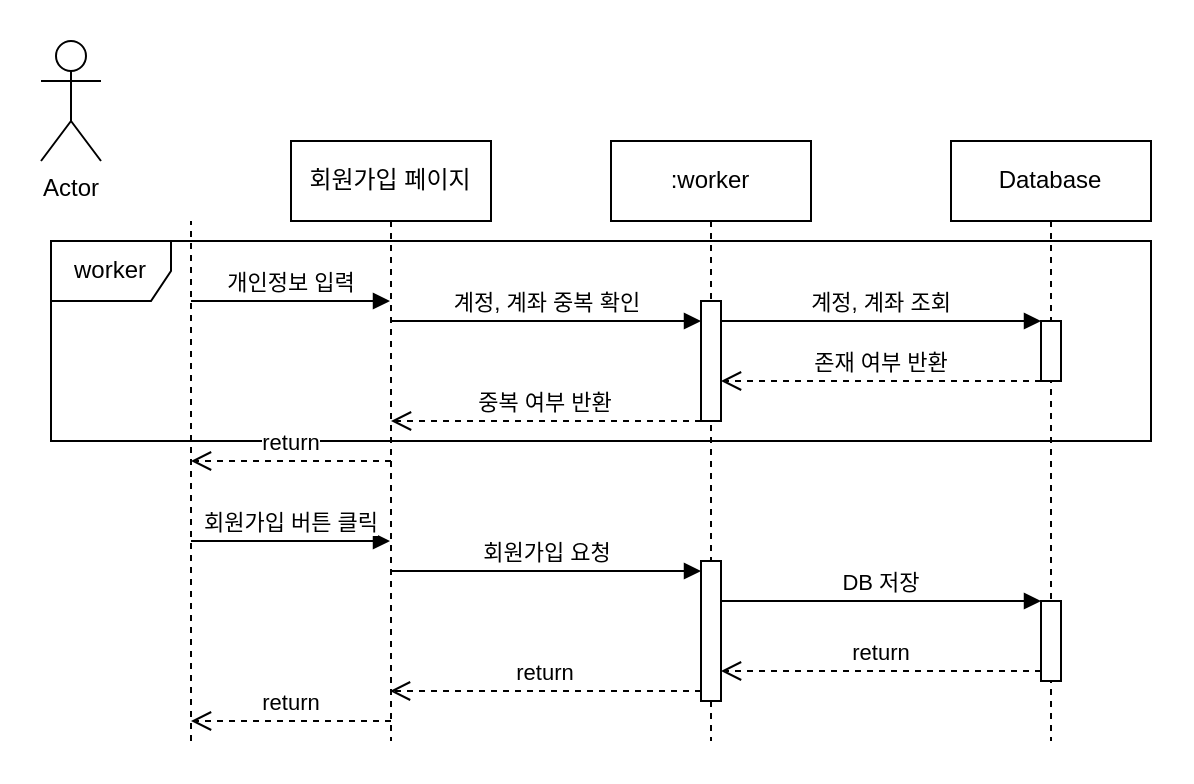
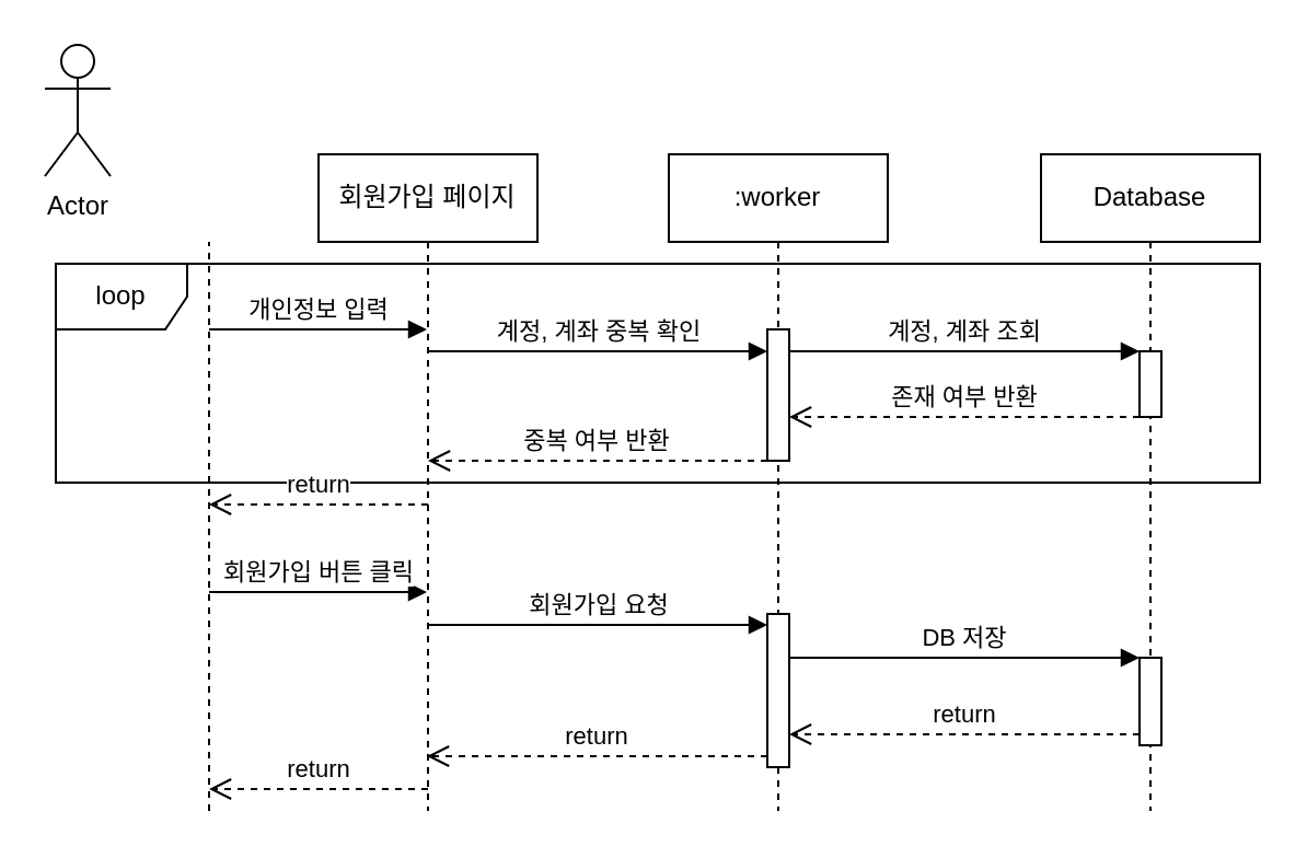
- <mxCell id="18" value="worker" style="shape=umlFrame;whiteSpace=wrap;html=1;pointerEvents=0;" vertex="1" parent="1"><mxGeometry x="25" y="120" width="550" height="100" as="geometry" /></mxCell>
+ <mxCell id="18" value="loop" style="shape=umlFrame;whiteSpace=wrap;html=1;pointerEvents=0;" vertex="1" parent="1"><mxGeometry x="25" y="120" width="550" height="100" as="geometry" /></mxCell>
